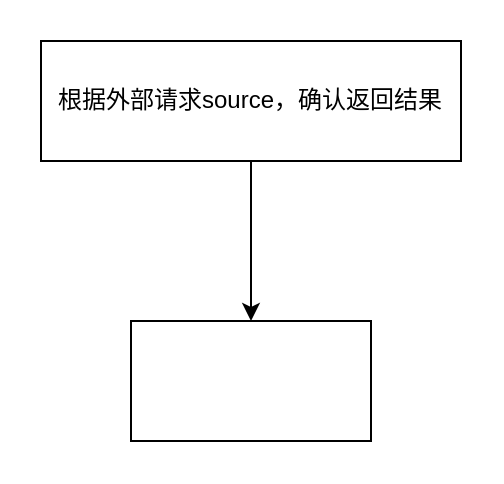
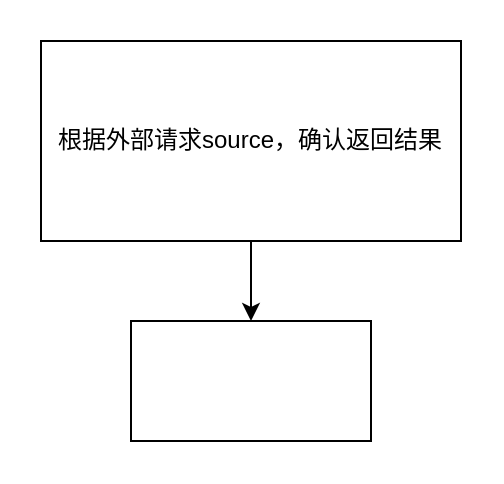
- <mxCell id="3" value="根据外部请求source，确认返回结果" style="whiteSpace=wrap;html=1;" parent="1" vertex="1"><mxGeometry x="20" y="20" width="210" height="60" as="geometry" /></mxCell>
+ <mxCell id="3" value="根据外部请求source，确认返回结果" style="whiteSpace=wrap;html=1;" parent="1" vertex="1"><mxGeometry x="20" y="20" width="210" height="100" as="geometry" /></mxCell>
